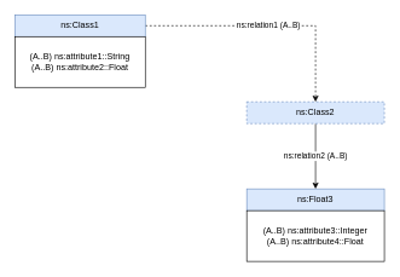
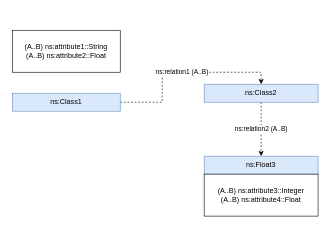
- <mxCell id="3" value="ns:Class1" style="rounded=0;whiteSpace=wrap;html=1;fillColor=#dae8fc;strokeColor=#6c8ebf;" parent="1" vertex="1"><mxGeometry x="20" y="20" width="180" height="30" as="geometry" /></mxCell>
+ <mxCell id="3" value="ns:Class1" style="rounded=0;whiteSpace=wrap;html=1;fillColor=#dae8fc;strokeColor=#6c8ebf;" parent="1" vertex="1"><mxGeometry x="20" y="155" width="180" height="30" as="geometry" /></mxCell>
- <mxCell id="5" value="ns:Class2" style="rounded=0;whiteSpace=wrap;html=1;fillColor=#dae8fc;strokeColor=#6c8ebf;dashed=1;" parent="1" vertex="1"><mxGeometry x="340" y="140" width="190" height="30" as="geometry" /></mxCell>
+ <mxCell id="5" value="ns:Class2" style="rounded=0;whiteSpace=wrap;html=1;fillColor=#dae8fc;strokeColor=#6c8ebf;" parent="1" vertex="1"><mxGeometry x="340" y="140" width="190" height="30" as="geometry" /></mxCell>
- <mxCell id="4" value="ns:relation2 (A..B)" style="edgeStyle=orthogonalEdgeStyle;rounded=0;orthogonalLoop=1;jettySize=auto;html=1;exitX=0.5;exitY=1;exitDx=0;exitDy=0;entryX=0.5;entryY=0;entryDx=0;entryDy=0;dashed=0;" parent="1" source="5" target="6" edge="1"><mxGeometry relative="1" as="geometry" /></mxCell>
+ <mxCell id="4" value="ns:relation2 (A..B)" style="edgeStyle=orthogonalEdgeStyle;rounded=0;orthogonalLoop=1;jettySize=auto;html=1;exitX=0.5;exitY=1;exitDx=0;exitDy=0;entryX=0.5;entryY=0;entryDx=0;entryDy=0;dashed=1;" parent="1" source="5" target="6" edge="1"><mxGeometry relative="1" as="geometry" /></mxCell>
